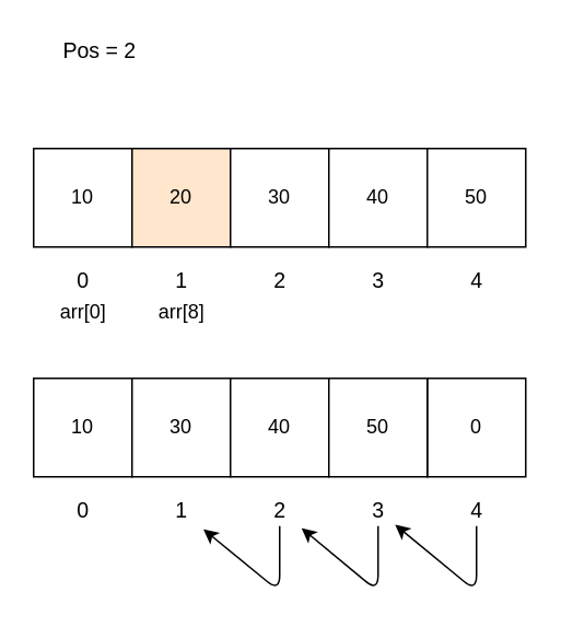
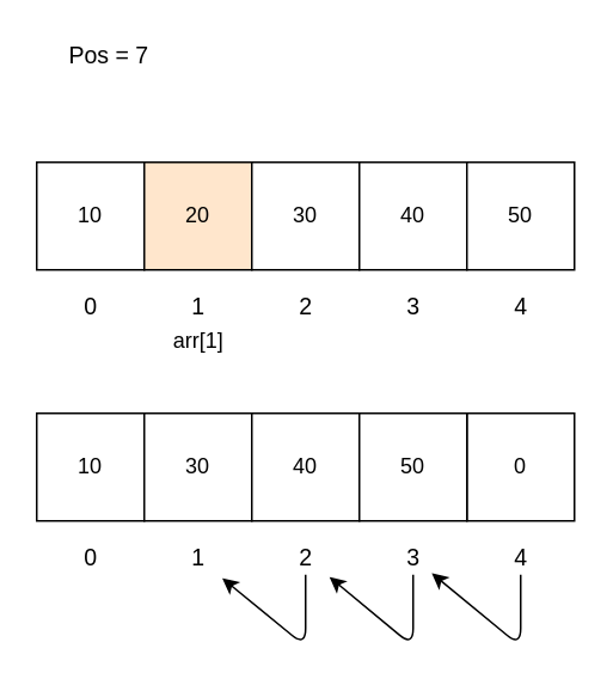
- <mxCell id="31" value="Pos = 2" style="text;html=1;align=center;verticalAlign=middle;resizable=0;points=[];autosize=1;strokeColor=none;fillColor=none;fontSize=13;" parent="1" vertex="1"><mxGeometry x="30" y="20" width="60" height="20" as="geometry" /></mxCell>
+ <mxCell id="31" value="Pos = 7" style="text;html=1;align=center;verticalAlign=middle;resizable=0;points=[];autosize=1;strokeColor=none;fillColor=none;fontSize=13;" parent="1" vertex="1"><mxGeometry x="30" y="20" width="60" height="20" as="geometry" /></mxCell>
- <mxCell id="32" value="arr[0]" style="text;html=1;align=center;verticalAlign=middle;resizable=0;points=[];autosize=1;strokeColor=none;fillColor=none;" vertex="1" parent="1"><mxGeometry x="30" y="180" width="40" height="20" as="geometry" /></mxCell>
- <mxCell id="33" value="arr[8]" style="text;html=1;align=center;verticalAlign=middle;resizable=0;points=[];autosize=1;strokeColor=none;fillColor=none;" vertex="1" parent="1"><mxGeometry x="90" y="180" width="40" height="20" as="geometry" /></mxCell>
+ <mxCell id="33" value="arr[1]" style="text;html=1;align=center;verticalAlign=middle;resizable=0;points=[];autosize=1;strokeColor=none;fillColor=none;" vertex="1" parent="1"><mxGeometry x="90" y="180" width="40" height="20" as="geometry" /></mxCell>
